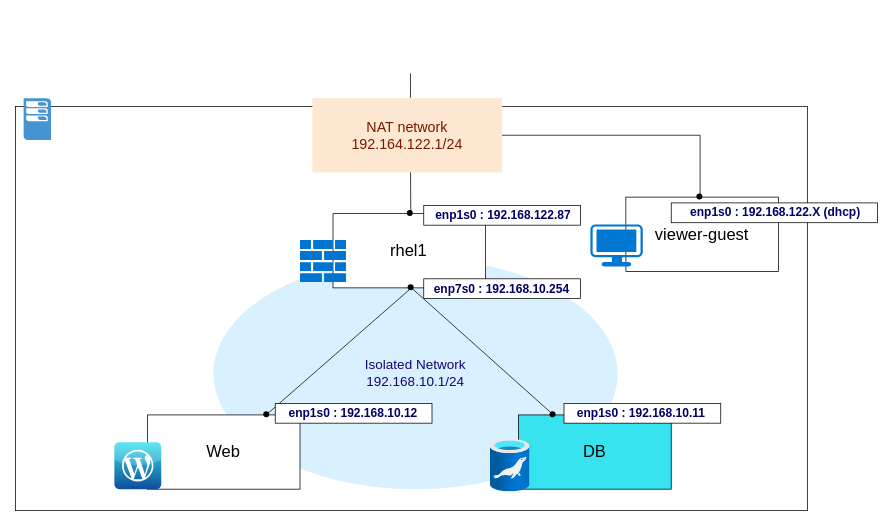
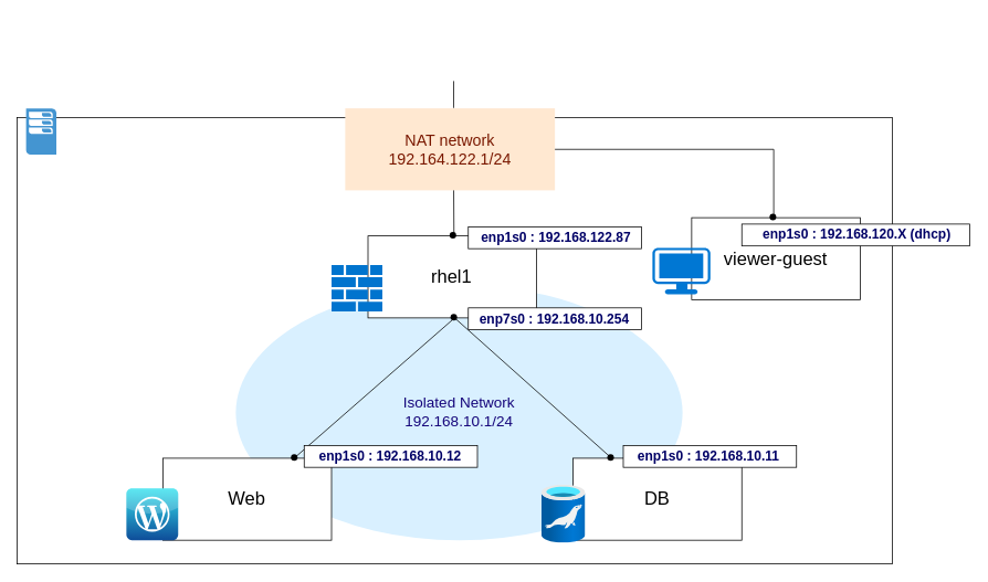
- <mxCell id="38" value="&lt;font color=&quot;#000066&quot; style=&quot;font-size: 16px;&quot;&gt;&lt;b&gt;enp1s0 : 192.168.122.X (dhcp)&lt;/b&gt;&lt;/font&gt;" style="text;html=1;strokeColor=none;fillColor=none;align=center;verticalAlign=middle;whiteSpace=wrap;rounded=0;fontSize=22;fontColor=#7A1800;" vertex="1" parent="2"><mxGeometry x="886.592" y="244.2" width="252.998" height="33.0" as="geometry" /></mxCell>
+ <mxCell id="38" value="&lt;font color=&quot;#000066&quot; style=&quot;font-size: 16px;&quot;&gt;&lt;b&gt;enp1s0 : 192.168.120.X (dhcp)&lt;/b&gt;&lt;/font&gt;" style="text;html=1;strokeColor=none;fillColor=none;align=center;verticalAlign=middle;whiteSpace=wrap;rounded=0;fontSize=22;fontColor=#7A1800;" vertex="1" parent="2"><mxGeometry x="886.592" y="244.2" width="252.998" height="33.0" as="geometry" /></mxCell>
- <mxCell id="17" value="&lt;font style=&quot;font-size: 22px;&quot;&gt;DB&lt;/font&gt;" style="rounded=0;whiteSpace=wrap;html=1;fillColor=#35e2ee;" vertex="1" parent="2"><mxGeometry x="670.994" y="532.4" width="203.498" height="99" as="geometry" /></mxCell>
+ <mxCell id="17" value="&lt;font style=&quot;font-size: 22px;&quot;&gt;DB&lt;/font&gt;" style="rounded=0;whiteSpace=wrap;html=1;" vertex="1" parent="2"><mxGeometry x="670.994" y="532.4" width="203.498" height="99" as="geometry" /></mxCell>
